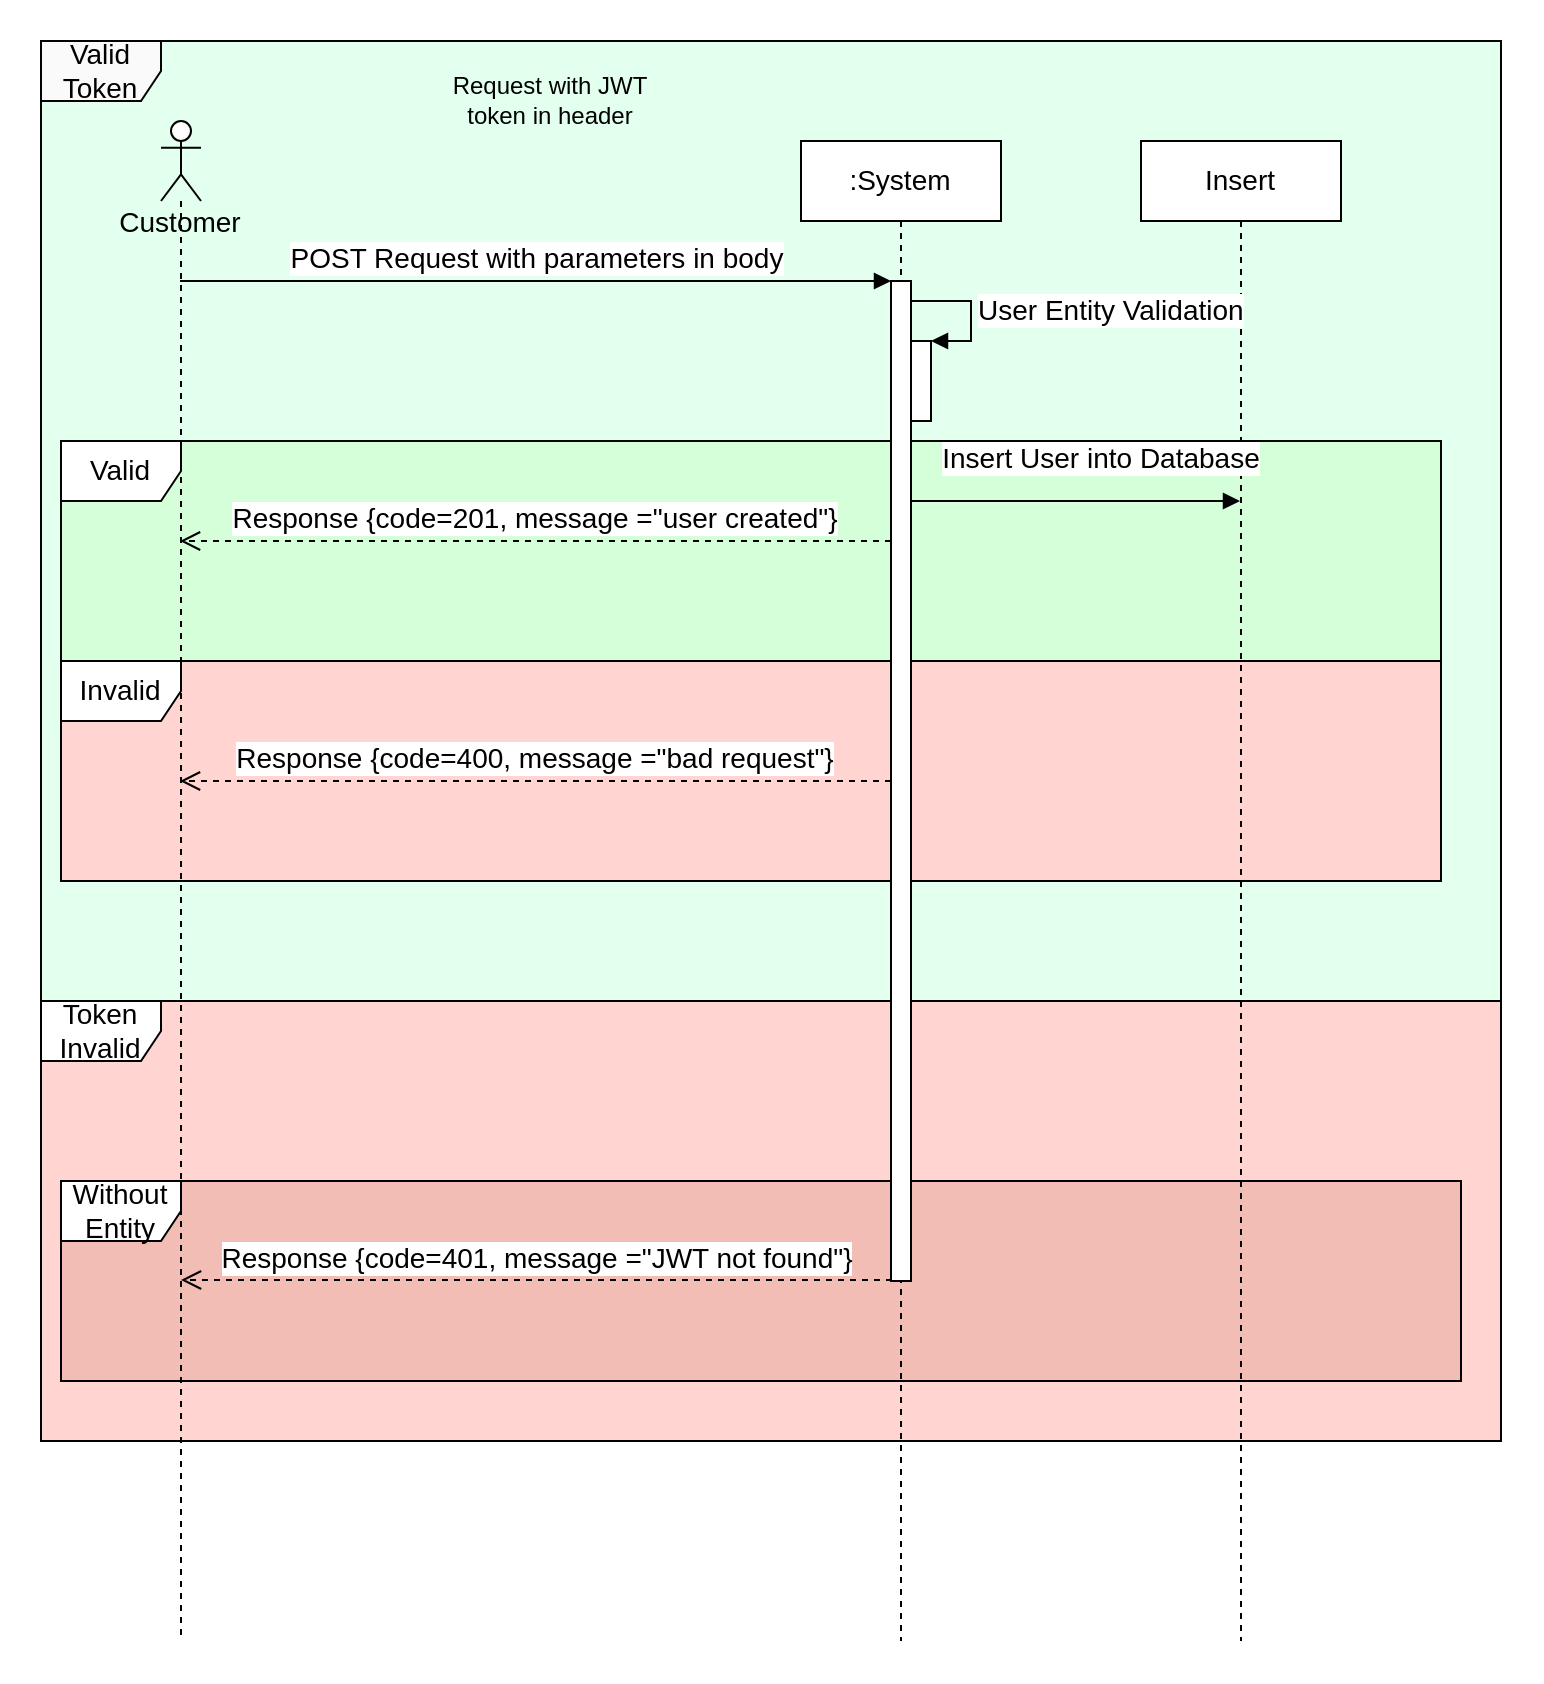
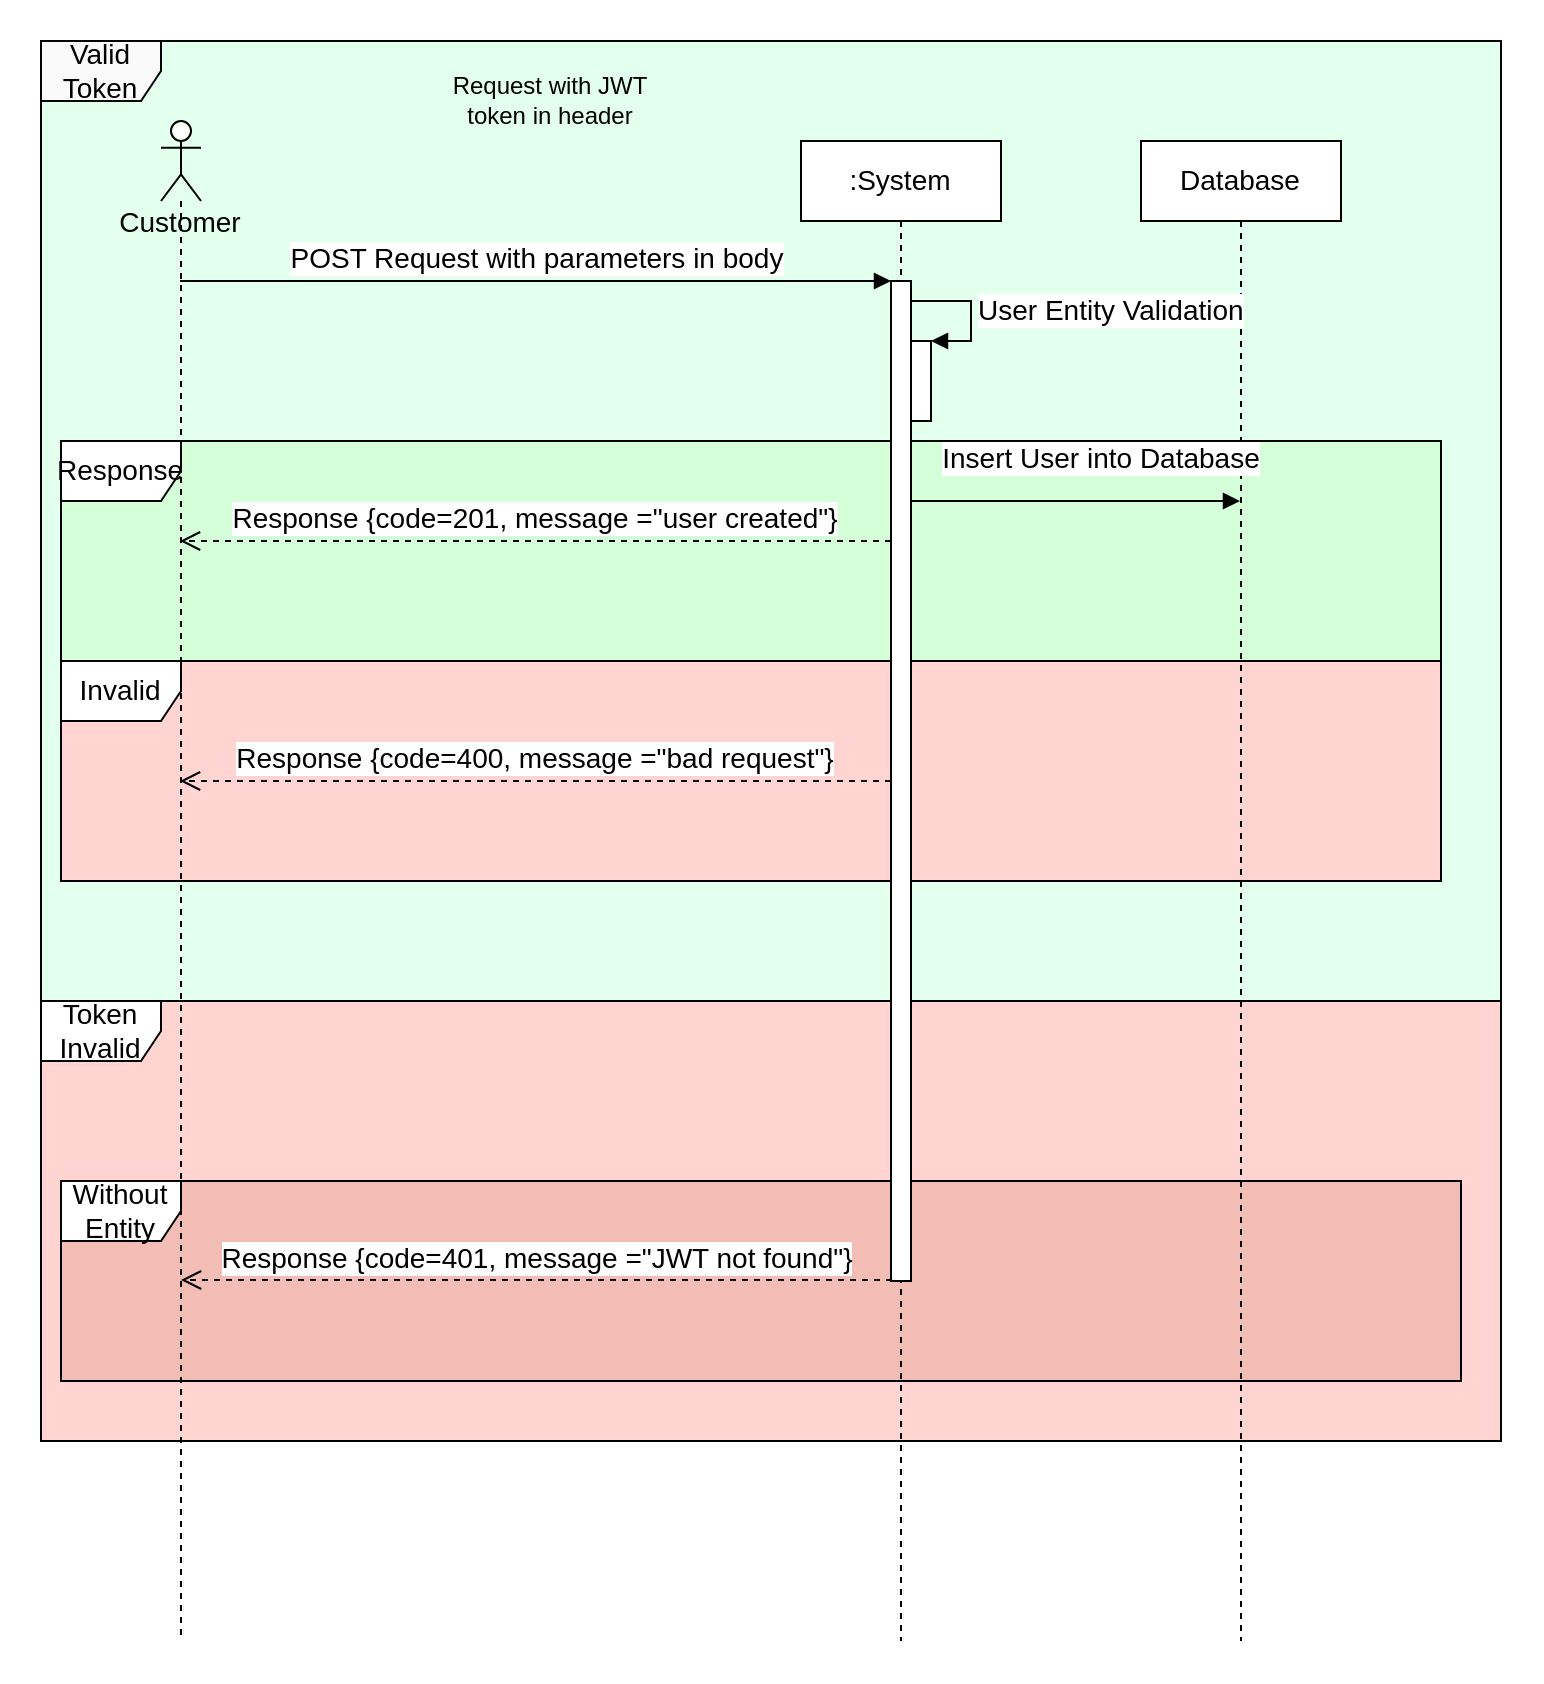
- <mxCell id="8" value="Insert" style="shape=umlLifeline;perimeter=lifelinePerimeter;whiteSpace=wrap;html=1;container=1;collapsible=0;recursiveResize=0;outlineConnect=0;fontSize=14;" parent="1" vertex="1"><mxGeometry x="570" y="70" width="100" height="750" as="geometry" /></mxCell>
+ <mxCell id="8" value="Database" style="shape=umlLifeline;perimeter=lifelinePerimeter;whiteSpace=wrap;html=1;container=1;collapsible=0;recursiveResize=0;outlineConnect=0;fontSize=14;" parent="1" vertex="1"><mxGeometry x="570" y="70" width="100" height="750" as="geometry" /></mxCell>
- <mxCell id="5" value="Valid" style="shape=umlFrame;whiteSpace=wrap;html=1;fontSize=14;swimlaneFillColor=#D4FFD8;fillColor=#FFFFFF;strokeColor=#030303;" parent="1" vertex="1"><mxGeometry x="30" y="220" width="690" height="110" as="geometry" /></mxCell>
+ <mxCell id="5" value="Response" style="shape=umlFrame;whiteSpace=wrap;html=1;fontSize=14;swimlaneFillColor=#D4FFD8;fillColor=#FFFFFF;strokeColor=#030303;" parent="1" vertex="1"><mxGeometry x="30" y="220" width="690" height="110" as="geometry" /></mxCell>
